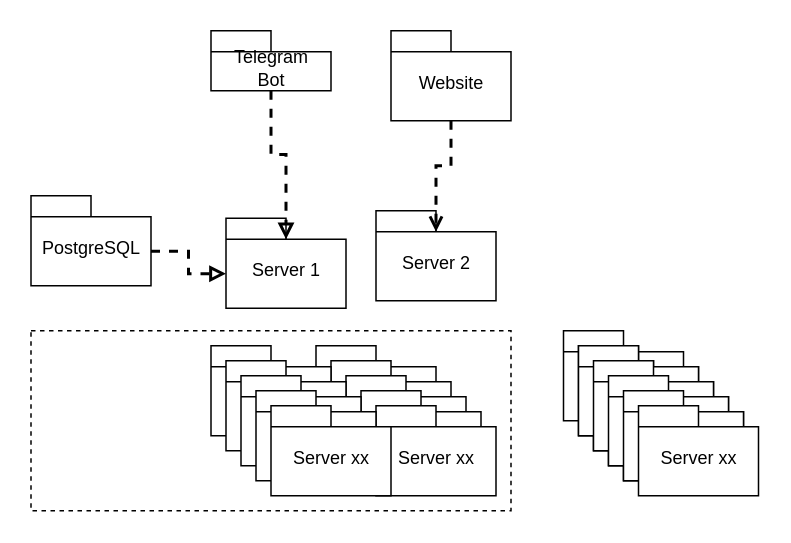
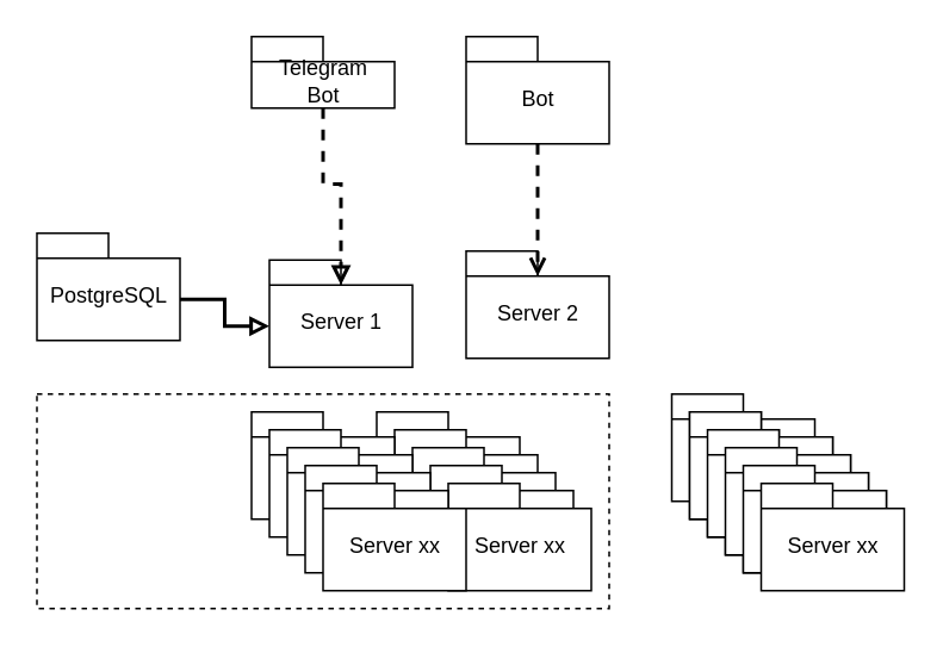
- <mxCell id="4" value="&lt;span style=&quot;font-weight: 400&quot;&gt;Website&lt;/span&gt;" style="shape=folder;fontStyle=1;spacingTop=10;tabWidth=40;tabHeight=14;tabPosition=left;html=1;" vertex="1" parent="1"><mxGeometry x="260" y="20" width="80" height="60" as="geometry" /></mxCell>
+ <mxCell id="4" value="&lt;span style=&quot;font-weight: 400&quot;&gt;Bot&lt;/span&gt;" style="shape=folder;fontStyle=1;spacingTop=10;tabWidth=40;tabHeight=14;tabPosition=left;html=1;" vertex="1" parent="1"><mxGeometry x="260" y="20" width="80" height="60" as="geometry" /></mxCell>
- <mxCell id="6" style="edgeStyle=orthogonalEdgeStyle;orthogonalLoop=1;jettySize=auto;html=1;rounded=0;strokeWidth=2;endArrow=block;endFill=0;dashed=1;exitX=0;exitY=0;exitDx=80;exitDy=37;exitPerimeter=0;entryX=0;entryY=0;entryDx=0;entryDy=37;entryPerimeter=0;" edge="1" parent="1" source="3" target="2"><mxGeometry relative="1" as="geometry"><mxPoint x="100" y="157" as="sourcePoint" /><mxPoint x="190" y="190" as="targetPoint" /></mxGeometry></mxCell>
+ <mxCell id="6" style="edgeStyle=orthogonalEdgeStyle;orthogonalLoop=1;jettySize=auto;html=1;rounded=0;strokeWidth=2;endArrow=block;endFill=0;dashed=0;exitX=0;exitY=0;exitDx=80;exitDy=37;exitPerimeter=0;entryX=0;entryY=0;entryDx=0;entryDy=37;entryPerimeter=0;" edge="1" parent="1" source="3" target="2"><mxGeometry relative="1" as="geometry"><mxPoint x="100" y="157" as="sourcePoint" /><mxPoint x="190" y="190" as="targetPoint" /></mxGeometry></mxCell>
- <mxCell id="8" value="&lt;span style=&quot;font-weight: 400&quot;&gt;Server 2&lt;/span&gt;" style="shape=folder;fontStyle=1;spacingTop=10;tabWidth=40;tabHeight=14;tabPosition=left;html=1;" vertex="1" parent="1"><mxGeometry x="250" y="140" width="80" height="60" as="geometry" /></mxCell>
+ <mxCell id="8" value="&lt;span style=&quot;font-weight: 400&quot;&gt;Server 2&lt;/span&gt;" style="shape=folder;fontStyle=1;spacingTop=10;tabWidth=40;tabHeight=14;tabPosition=left;html=1;" vertex="1" parent="1"><mxGeometry x="260" y="140" width="80" height="60" as="geometry" /></mxCell>
